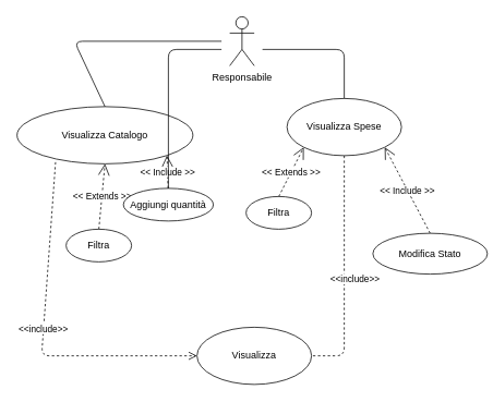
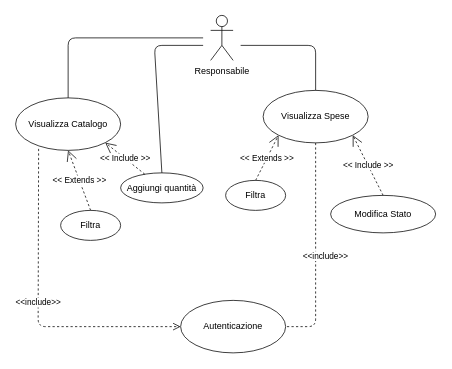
- <mxCell id="3" value="Visualizza Catalogo" style="ellipse;whiteSpace=wrap;html=1;" parent="1" vertex="1"><mxGeometry x="20" y="130" width="215" height="70" as="geometry" /></mxCell>
+ <mxCell id="3" value="Visualizza Catalogo" style="ellipse;whiteSpace=wrap;html=1;" parent="1" vertex="1"><mxGeometry x="20" y="130" width="140" height="70" as="geometry" /></mxCell>
- <mxCell id="7" value="Aggiungi quantità" style="ellipse;whiteSpace=wrap;html=1;" parent="1" vertex="1"><mxGeometry x="150" y="230" width="110" height="40" as="geometry" /></mxCell>
+ <mxCell id="7" value="Aggiungi quantità" style="ellipse;whiteSpace=wrap;html=1;" parent="1" vertex="1"><mxGeometry x="160" y="230" width="110" height="40" as="geometry" /></mxCell>
- <mxCell id="11" value="Modifica Stato" style="ellipse;whiteSpace=wrap;html=1;" parent="1" vertex="1"><mxGeometry x="455" y="285" width="140" height="50" as="geometry" /></mxCell>
+ <mxCell id="11" value="Modifica Stato" style="ellipse;whiteSpace=wrap;html=1;" parent="1" vertex="1"><mxGeometry x="440" y="260" width="140" height="50" as="geometry" /></mxCell>
- <mxCell id="13" value="Visualizza" style="ellipse;whiteSpace=wrap;html=1;" parent="1" vertex="1"><mxGeometry x="240" y="400" width="140" height="70" as="geometry" /></mxCell>
+ <mxCell id="13" value="Autenticazione" style="ellipse;whiteSpace=wrap;html=1;" parent="1" vertex="1"><mxGeometry x="240" y="400" width="140" height="70" as="geometry" /></mxCell>
